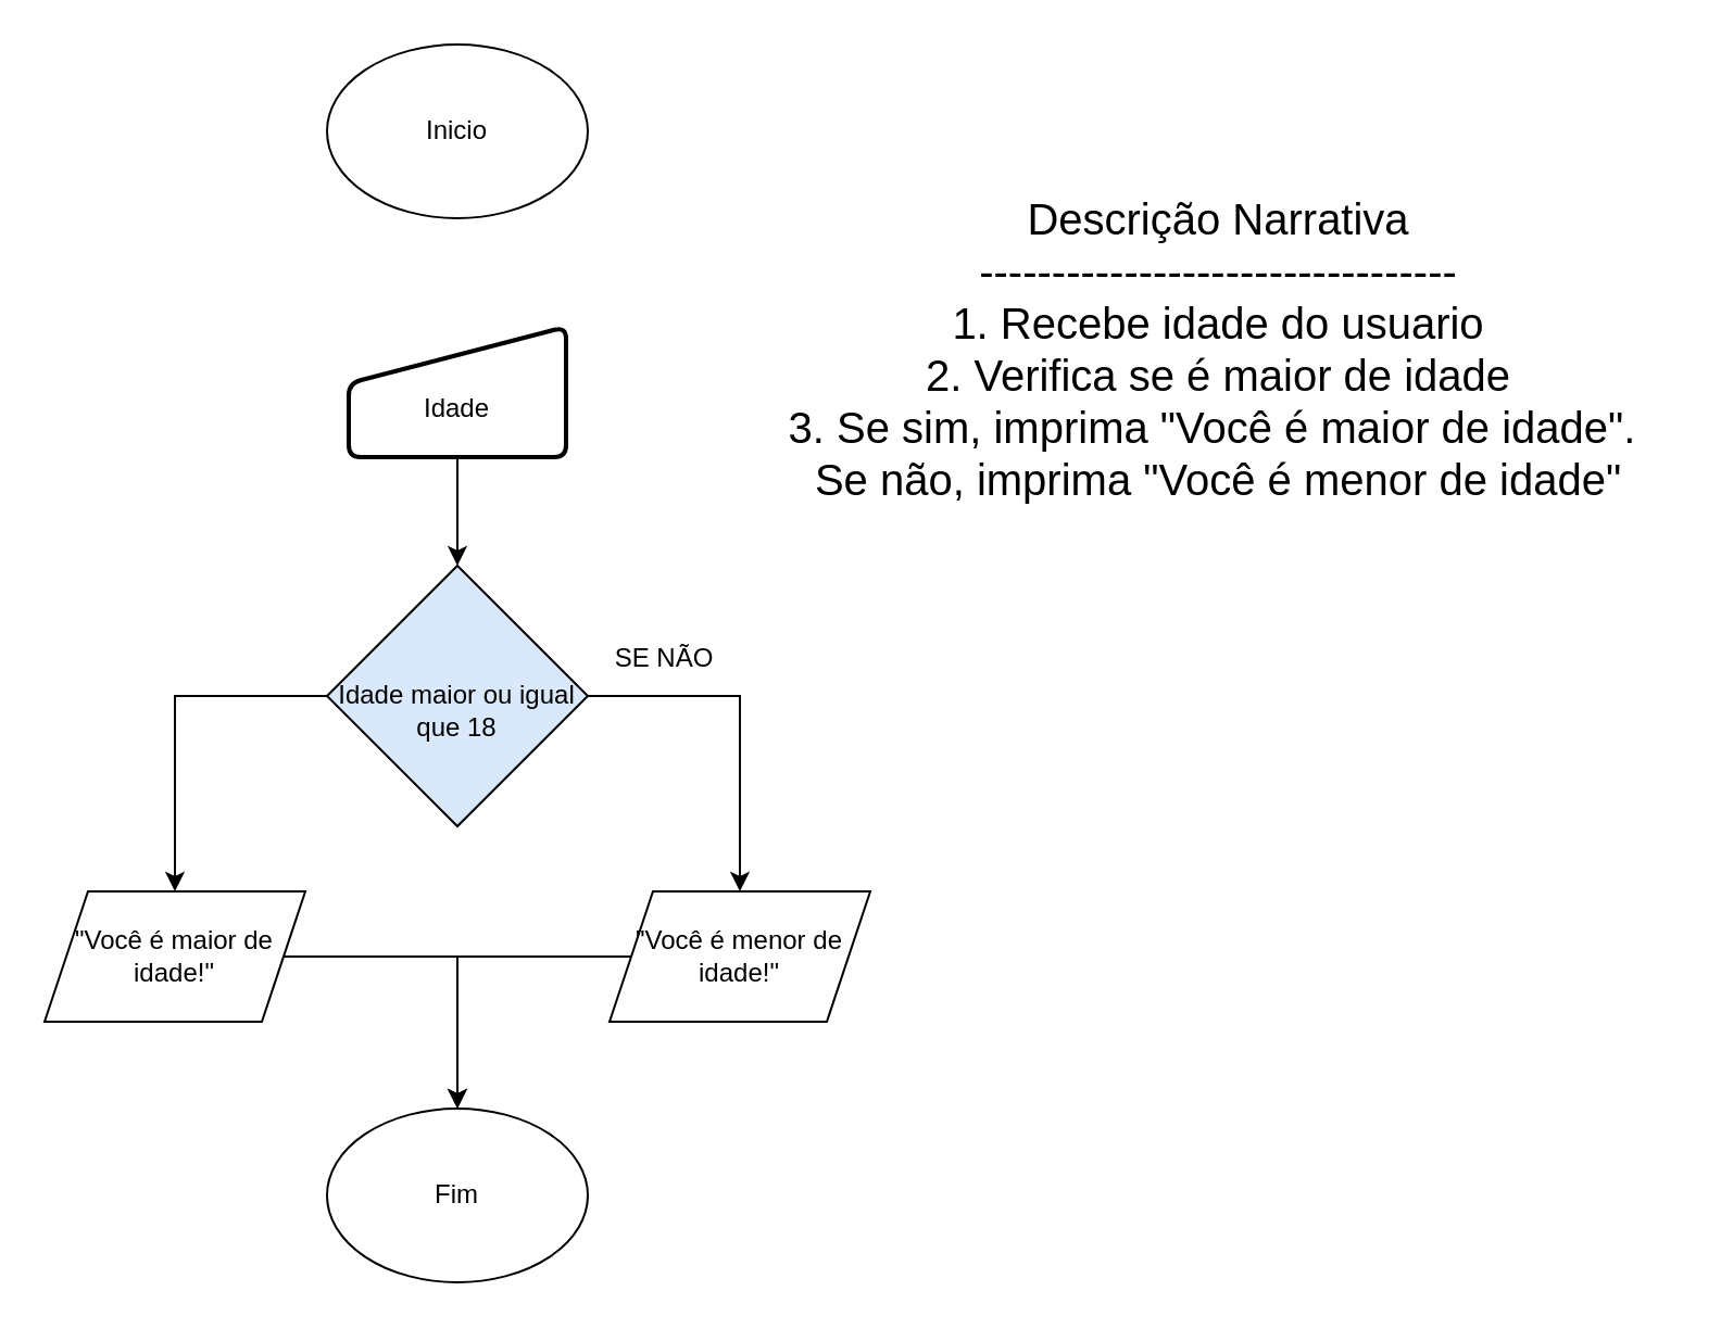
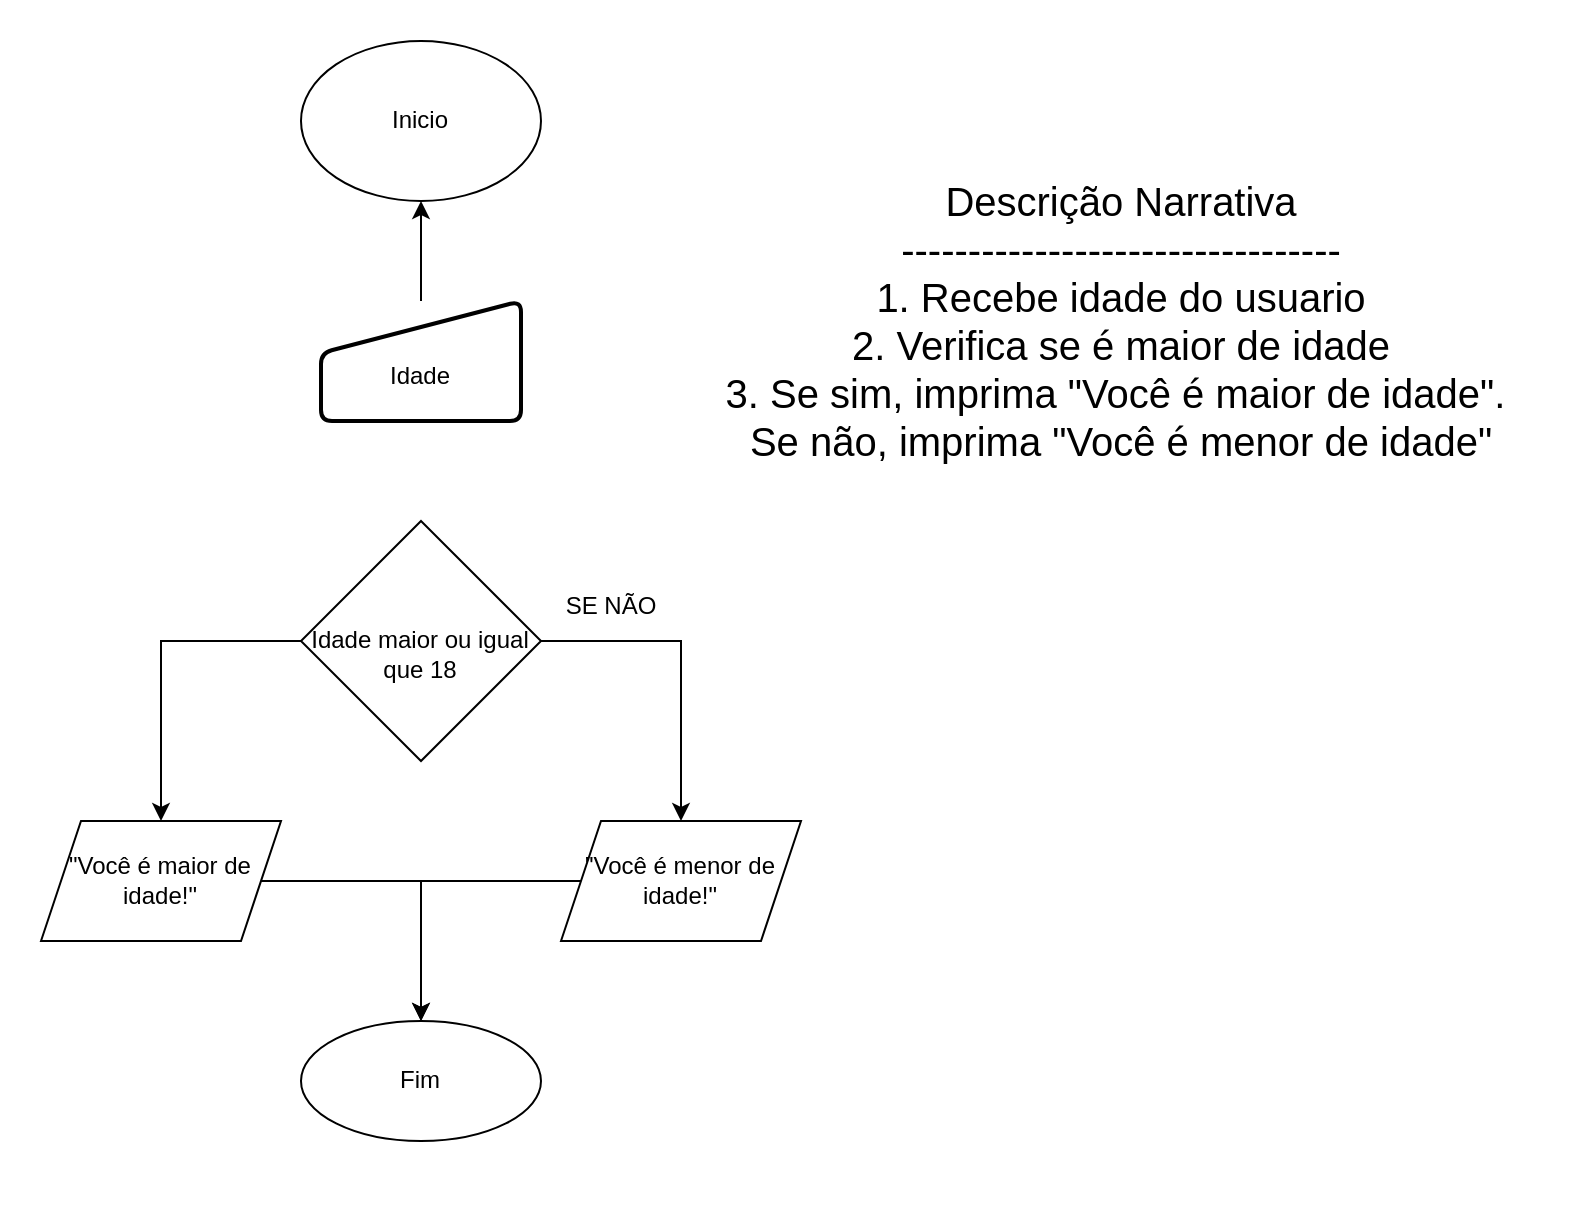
- <mxCell id="3" style="edgeStyle=orthogonalEdgeStyle;rounded=0;orthogonalLoop=1;jettySize=auto;html=1;entryX=0.5;entryY=0;entryDx=0;entryDy=0;" edge="1" parent="1" source="4" target="7"><mxGeometry relative="1" as="geometry" /></mxCell>
+ <mxCell id="3" style="edgeStyle=orthogonalEdgeStyle;rounded=0;orthogonalLoop=1;jettySize=auto;html=1;" edge="1" parent="1" source="4" target="2"><mxGeometry relative="1" as="geometry" /></mxCell>
- <mxCell id="7" value="&lt;div&gt;&lt;br&gt;&lt;/div&gt;Idade maior ou igual que 18" style="rhombus;whiteSpace=wrap;html=1;fillColor=#dae8fc;" vertex="1" parent="1"><mxGeometry x="150" y="260" width="120" height="120" as="geometry" /></mxCell>
+ <mxCell id="7" value="&lt;div&gt;&lt;br&gt;&lt;/div&gt;Idade maior ou igual que 18" style="rhombus;whiteSpace=wrap;html=1;" vertex="1" parent="1"><mxGeometry x="150" y="260" width="120" height="120" as="geometry" /></mxCell>
- <mxCell id="13" value="Fim" style="ellipse;whiteSpace=wrap;html=1;" vertex="1" parent="1"><mxGeometry x="150" y="510" width="120" height="80" as="geometry" /></mxCell>
+ <mxCell id="13" value="Fim" style="ellipse;whiteSpace=wrap;html=1;" vertex="1" parent="1"><mxGeometry x="150" y="510" width="120" height="60" as="geometry" /></mxCell>
